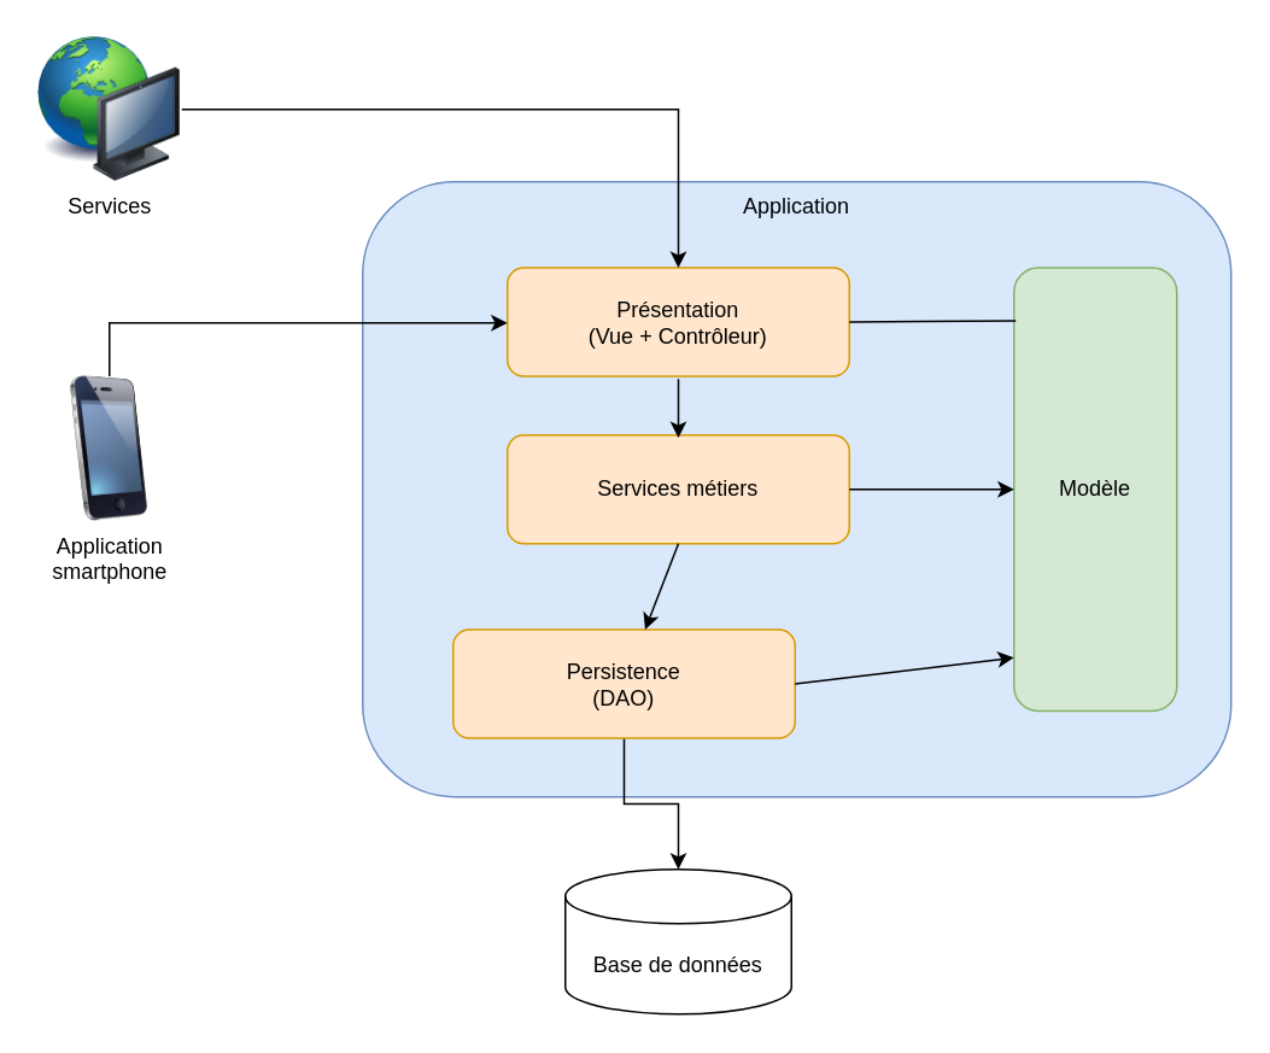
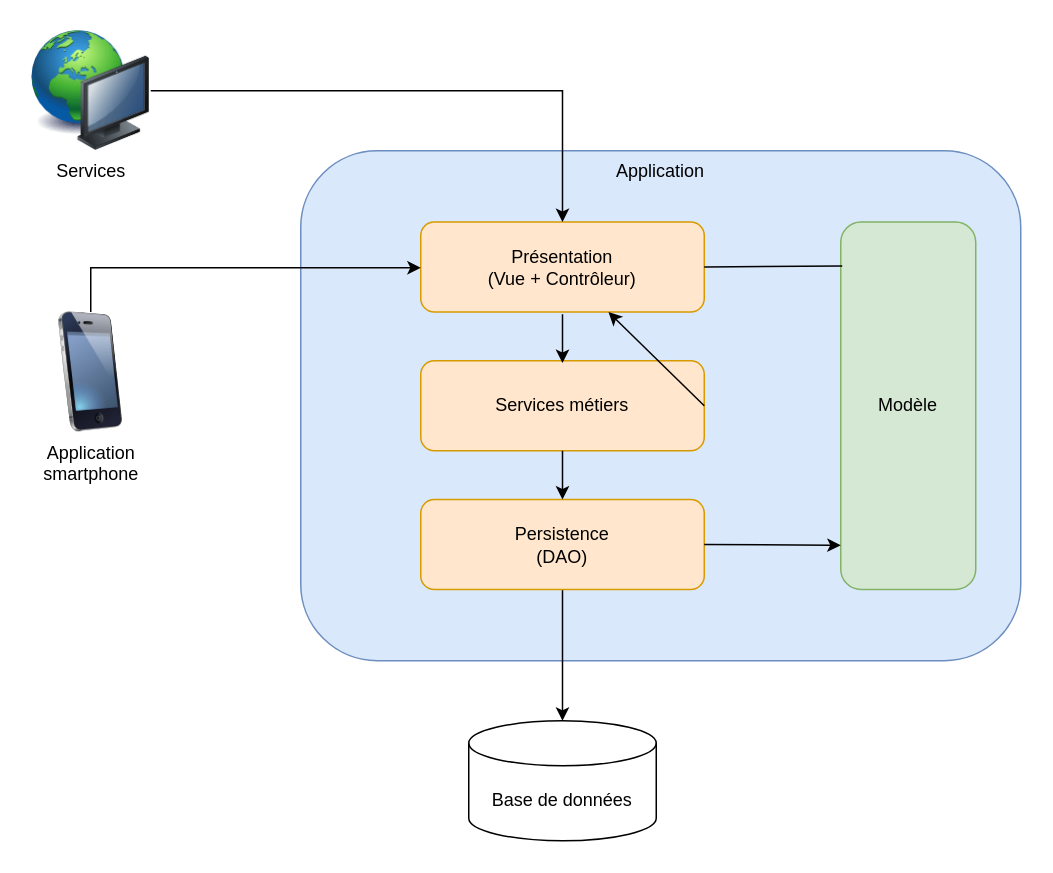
- <mxCell id="8" value="" style="endArrow=classic;html=1;rounded=0;exitX=1;exitY=0.5;exitDx=0;exitDy=0;entryX=0;entryY=0.5;entryDx=0;entryDy=0;" edge="1" parent="1" source="5" target="3"><mxGeometry width="50" height="50" relative="1" as="geometry"><mxPoint x="330" y="250" as="sourcePoint" /><mxPoint x="480" y="253" as="targetPoint" /></mxGeometry></mxCell>
+ <mxCell id="8" value="" style="endArrow=classic;html=1;rounded=0;exitX=1;exitY=0.5;exitDx=0;exitDy=0;" edge="1" parent="1" source="5" target="4"><mxGeometry width="50" height="50" relative="1" as="geometry"><mxPoint x="330" y="250" as="sourcePoint" /><mxPoint x="480" y="253" as="targetPoint" /></mxGeometry></mxCell>
- <mxCell id="7" value="Persistence&lt;br&gt;(DAO)" style="rounded=1;whiteSpace=wrap;html=1;labelBackgroundColor=none;fillColor=#ffe6cc;strokeColor=#d79b00;" vertex="1" parent="1"><mxGeometry x="250" y="347.5" width="189" height="60" as="geometry" /></mxCell>
+ <mxCell id="7" value="Persistence&lt;br&gt;(DAO)" style="rounded=1;whiteSpace=wrap;html=1;labelBackgroundColor=none;fillColor=#ffe6cc;strokeColor=#d79b00;" vertex="1" parent="1"><mxGeometry x="280" y="332.5" width="189" height="60" as="geometry" /></mxCell>
